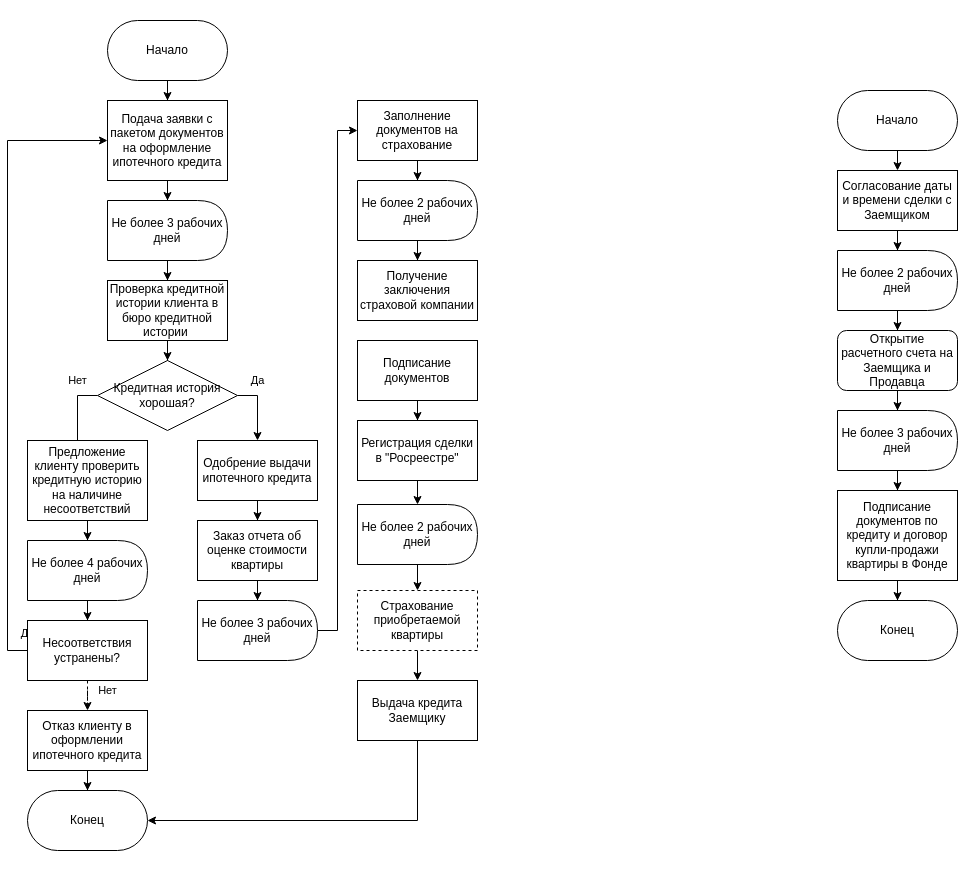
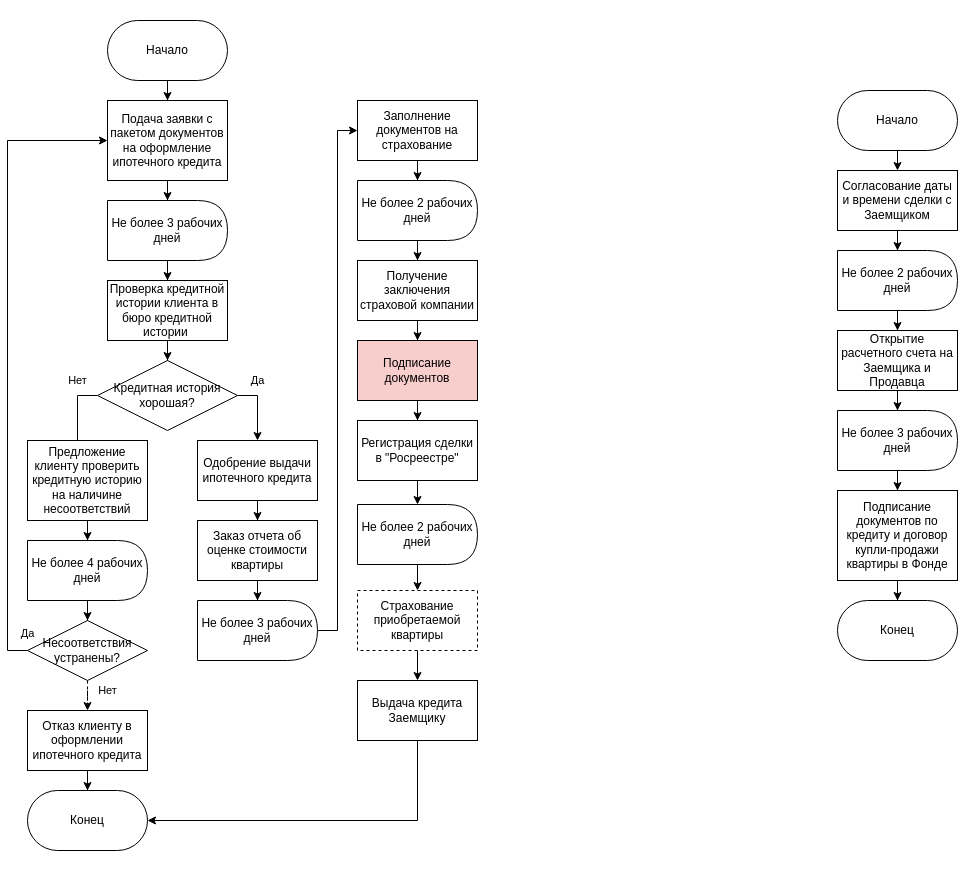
+ <mxCell id="33" style="edgeStyle=orthogonalEdgeStyle;rounded=0;orthogonalLoop=1;jettySize=auto;html=1;exitX=0.5;exitY=1;exitDx=0;exitDy=0;" edge="1" parent="1" source="34" target="36"><mxGeometry relative="1" as="geometry" /></mxCell>
- <mxCell id="54" value="Открытие расчетного счета на Заемщика и Продавца" style="whiteSpace=wrap;html=1;rounded=1;" vertex="1" parent="1"><mxGeometry x="830" y="330" width="120" height="60" as="geometry" /></mxCell>
+ <mxCell id="54" value="Открытие расчетного счета на Заемщика и Продавца" style="rounded=0;whiteSpace=wrap;html=1;" vertex="1" parent="1"><mxGeometry x="830" y="330" width="120" height="60" as="geometry" /></mxCell>
- <mxCell id="36" value="Подписание документов" style="rounded=0;whiteSpace=wrap;html=1;" vertex="1" parent="1"><mxGeometry x="350" y="340" width="120" height="60" as="geometry" /></mxCell>
+ <mxCell id="36" value="Подписание документов" style="rounded=0;whiteSpace=wrap;html=1;fillColor=#f8cecc;" vertex="1" parent="1"><mxGeometry x="350" y="340" width="120" height="60" as="geometry" /></mxCell>
- <mxCell id="17" value="Несоответствия устранены?" style="whiteSpace=wrap;html=1;rounded=0;" vertex="1" parent="1"><mxGeometry x="20" y="620" width="120" height="60" as="geometry" /></mxCell>
+ <mxCell id="17" value="Несоответствия устранены?" style="rhombus;whiteSpace=wrap;html=1;" vertex="1" parent="1"><mxGeometry x="20" y="620" width="120" height="60" as="geometry" /></mxCell>
